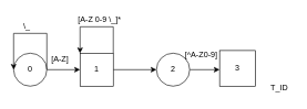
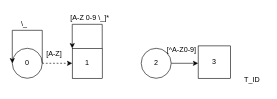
- <mxCell id="2" style="edgeStyle=orthogonalEdgeStyle;rounded=0;orthogonalLoop=1;jettySize=auto;html=1;entryX=0;entryY=0.5;entryDx=0;entryDy=0;" parent="1" source="3" target="6" edge="1"><mxGeometry relative="1" as="geometry" /></mxCell>
+ <mxCell id="2" style="edgeStyle=orthogonalEdgeStyle;rounded=0;orthogonalLoop=1;jettySize=auto;html=1;entryX=0;entryY=0.5;entryDx=0;entryDy=0;dashed=1;" parent="1" source="3" target="6" edge="1"><mxGeometry relative="1" as="geometry" /></mxCell>
- <mxCell id="4" style="edgeStyle=orthogonalEdgeStyle;rounded=0;orthogonalLoop=1;jettySize=auto;html=1;exitX=1;exitY=0.5;exitDx=0;exitDy=0;entryX=0;entryY=0.5;entryDx=0;entryDy=0;" parent="1" source="6" target="8" edge="1"><mxGeometry relative="1" as="geometry" /></mxCell>
